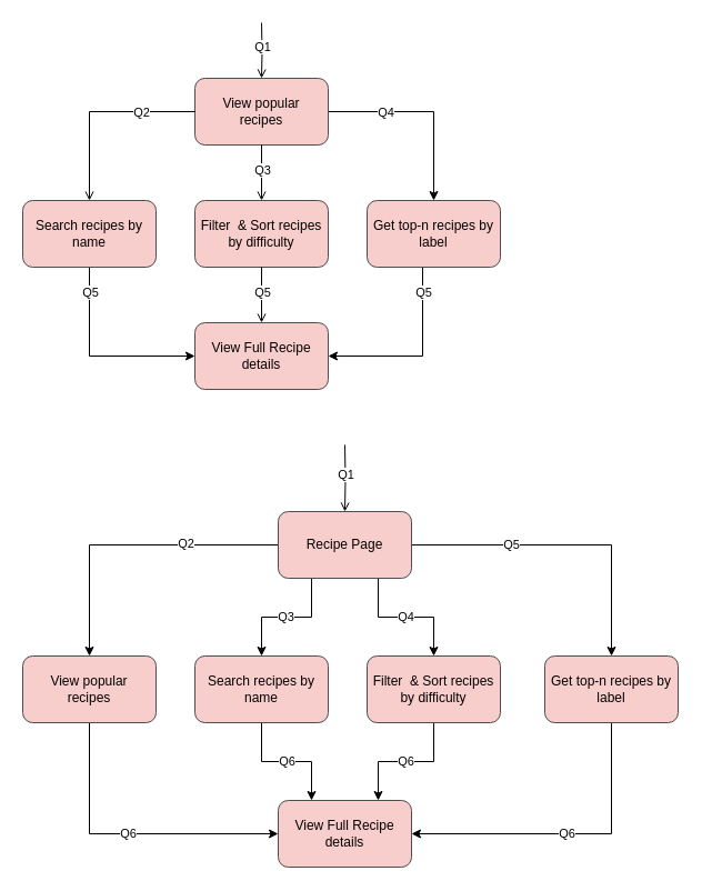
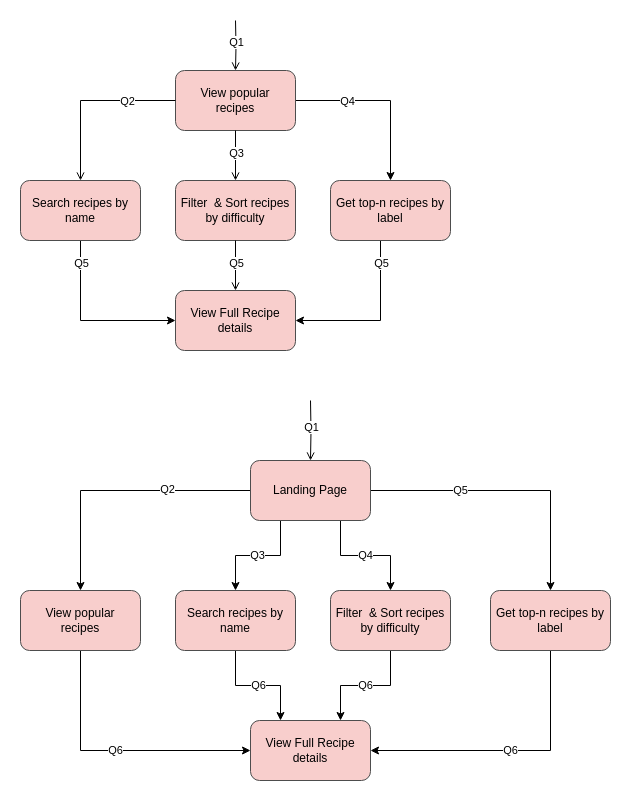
- <mxCell id="26" value="Recipe Page" style="rounded=1;whiteSpace=wrap;html=1;fillColor=#f8cecc;strokeColor=#4D4D4D;strokeWidth=1;" vertex="1" parent="1"><mxGeometry x="250" y="460" width="120" height="60" as="geometry" /></mxCell>
+ <mxCell id="26" value="Landing Page" style="rounded=1;whiteSpace=wrap;html=1;fillColor=#f8cecc;strokeColor=#4D4D4D;strokeWidth=1;" vertex="1" parent="1"><mxGeometry x="250" y="460" width="120" height="60" as="geometry" /></mxCell>
